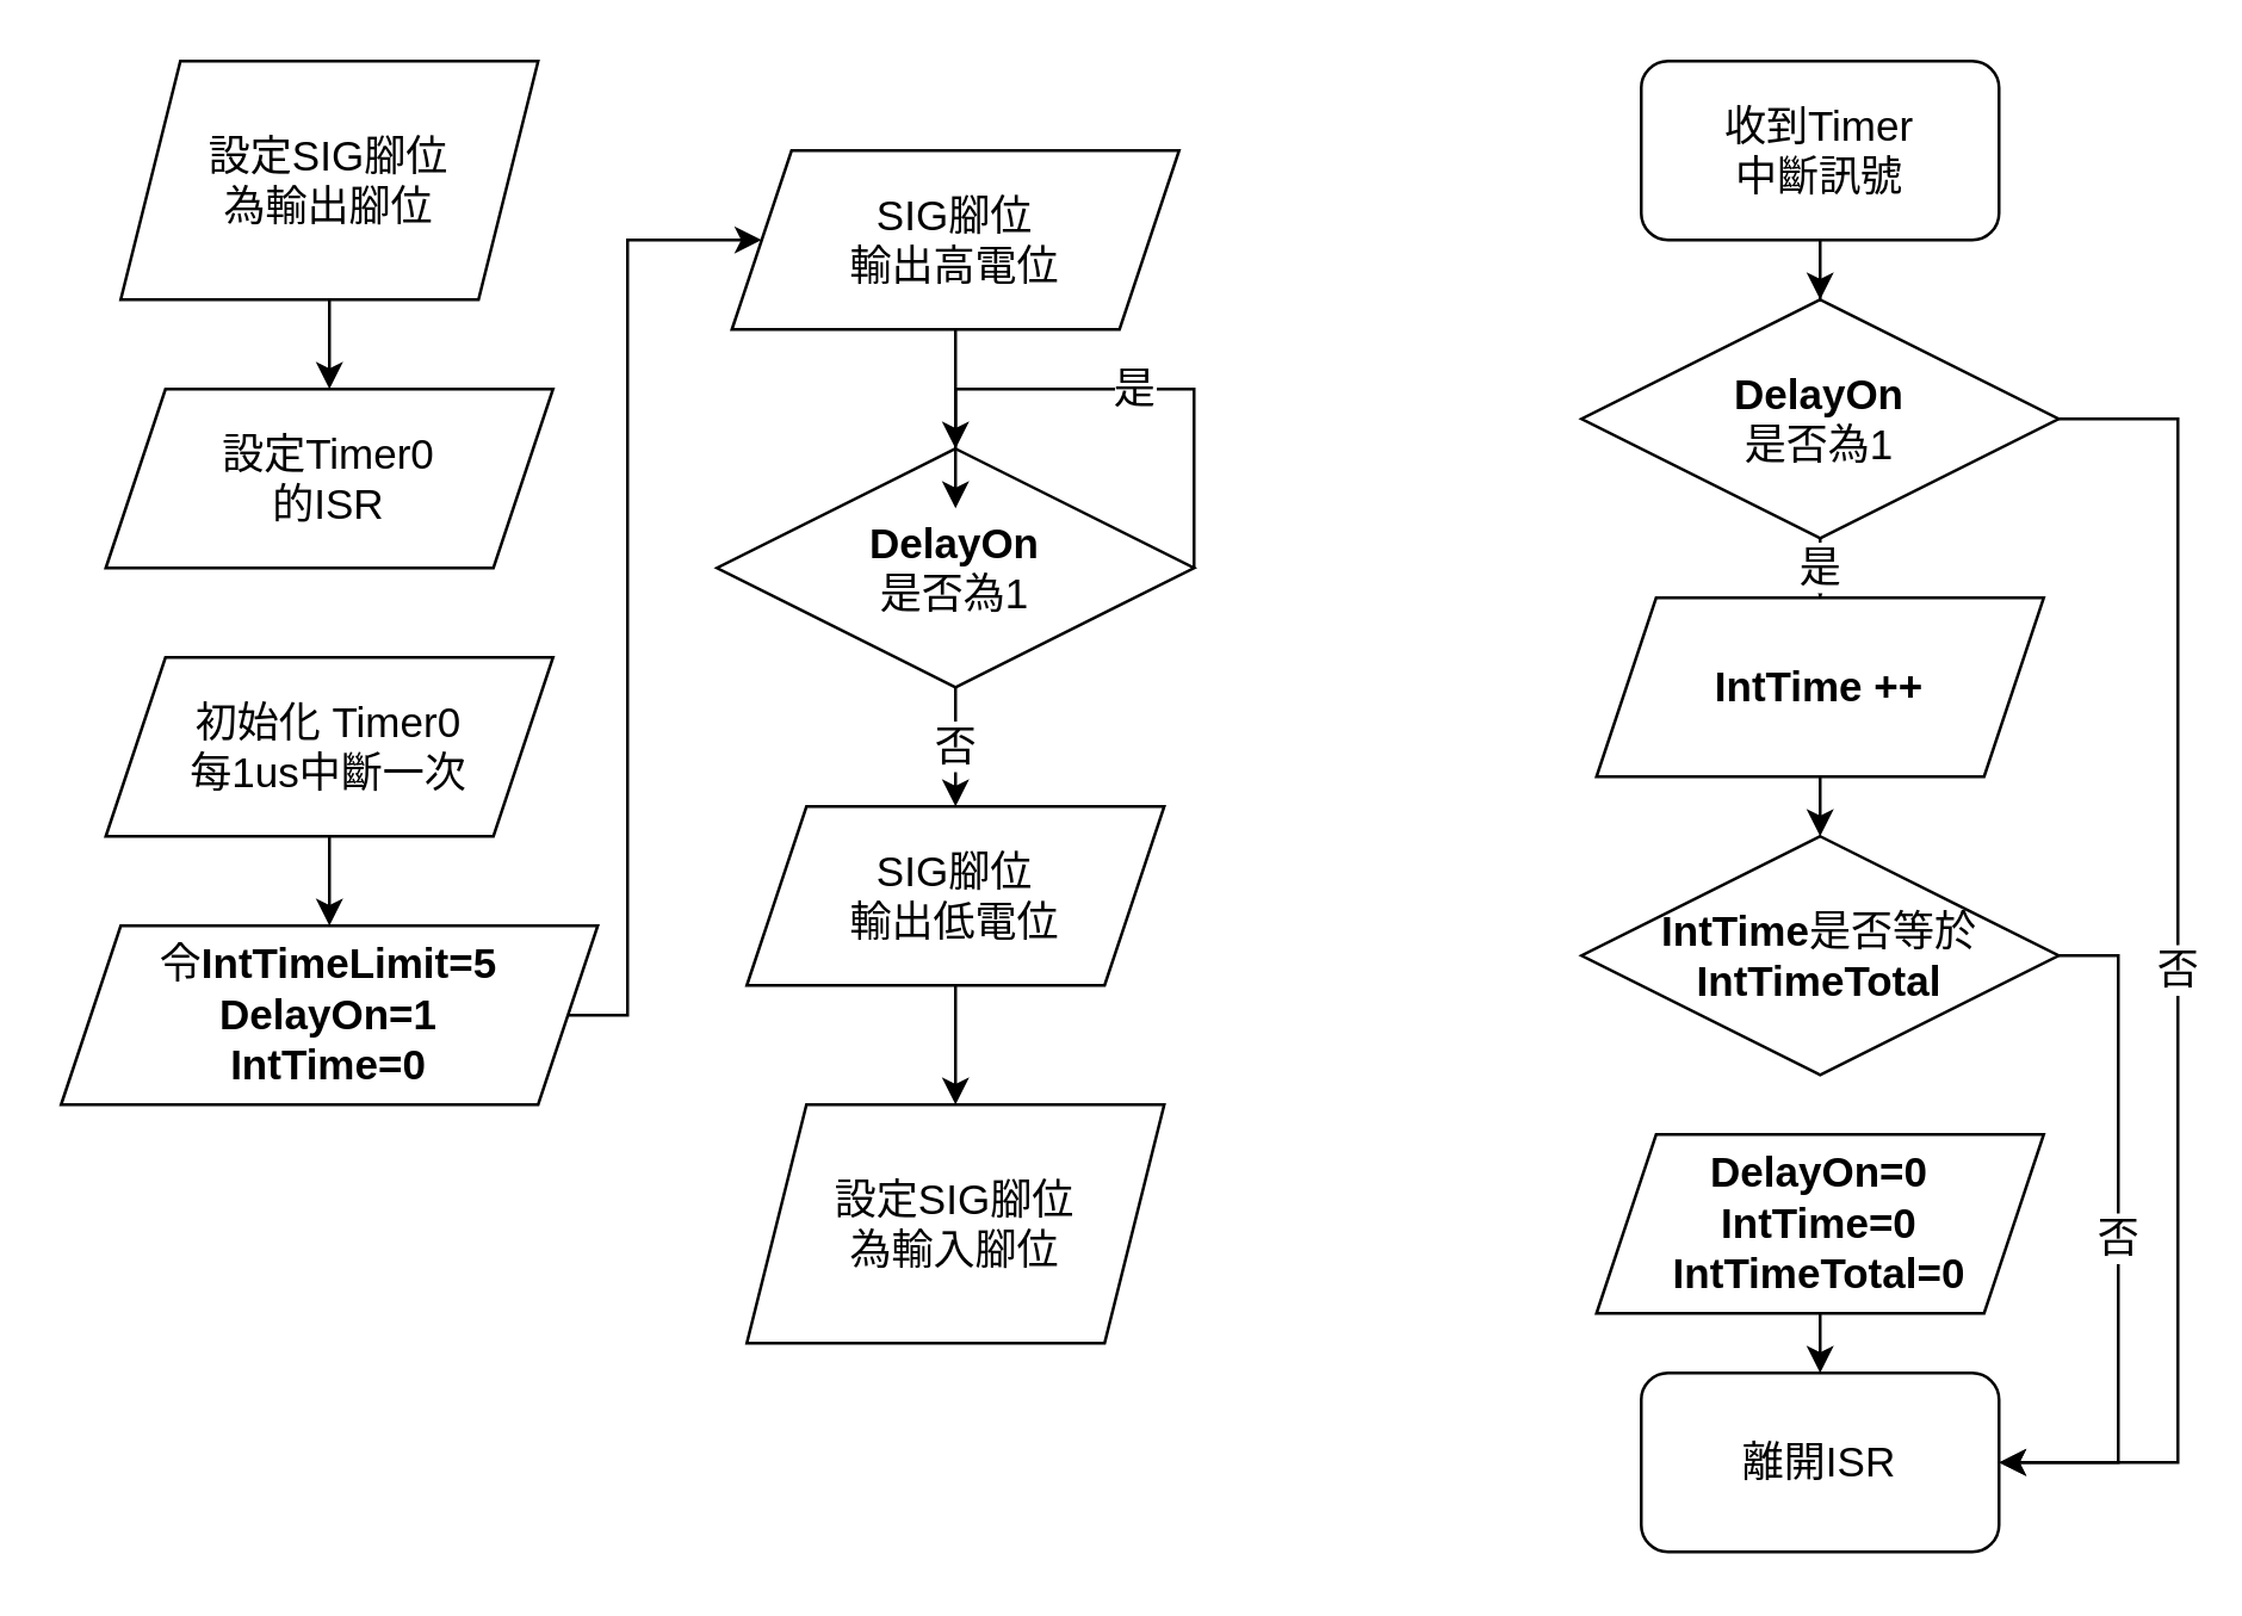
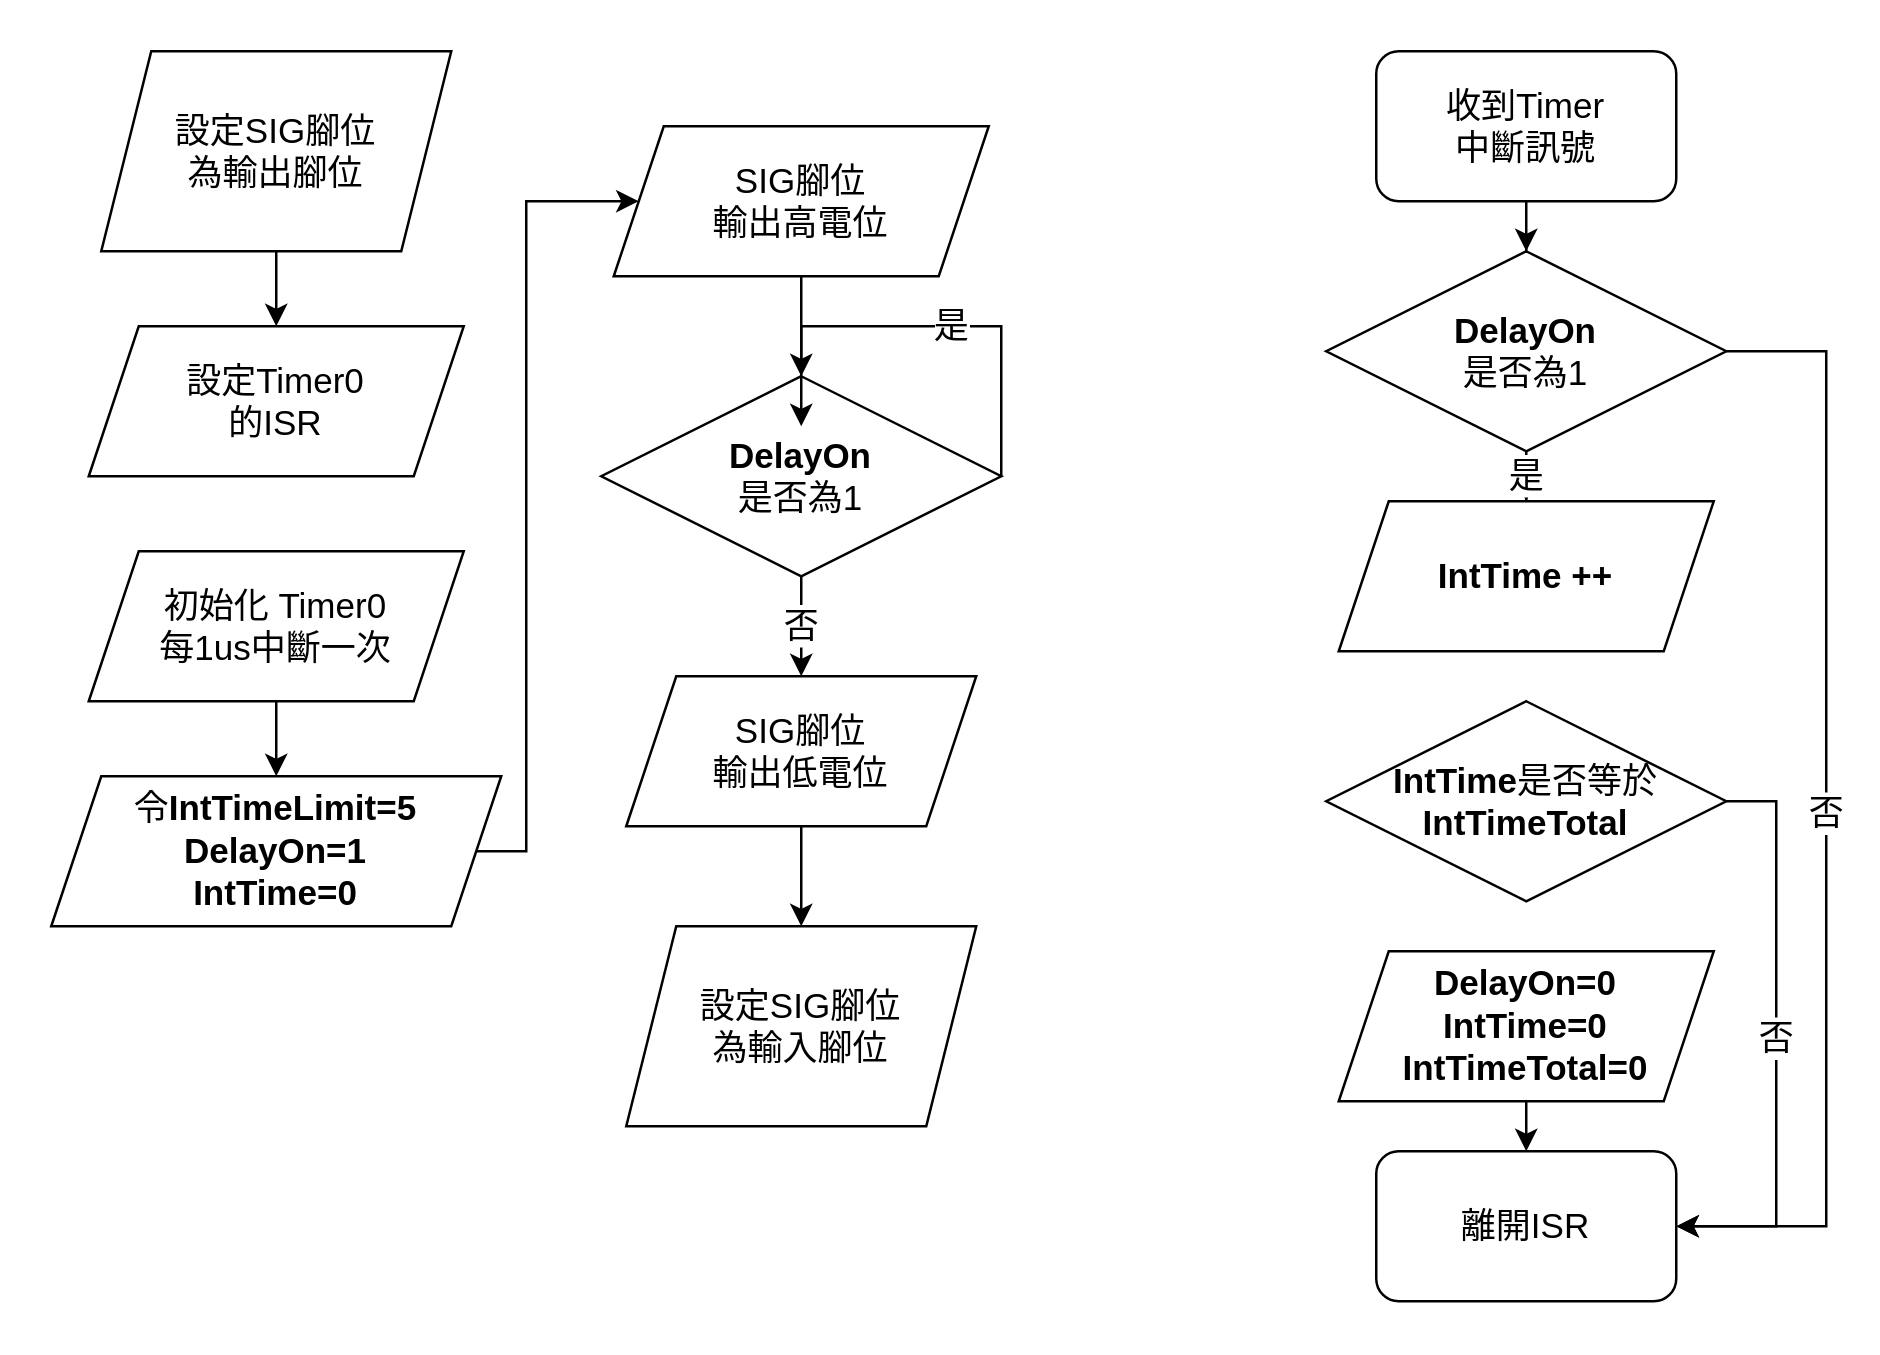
- <mxCell id="16" style="edgeStyle=orthogonalEdgeStyle;rounded=0;orthogonalLoop=1;jettySize=auto;html=1;exitX=0.5;exitY=1;exitDx=0;exitDy=0;entryX=0.5;entryY=0;entryDx=0;entryDy=0;fontSize=14;" edge="1" parent="1" source="17" target="19"><mxGeometry relative="1" as="geometry" /></mxCell>
